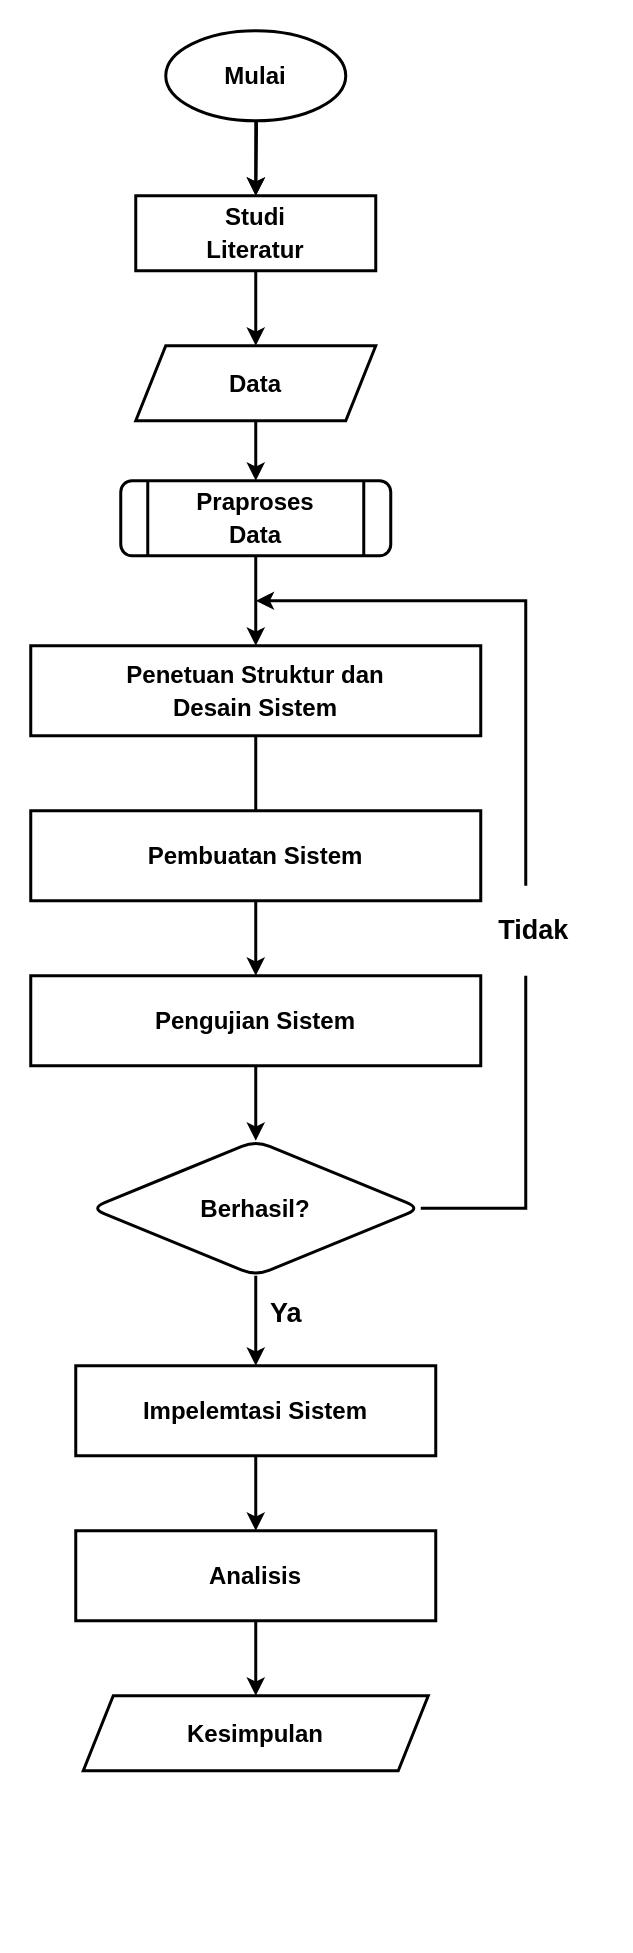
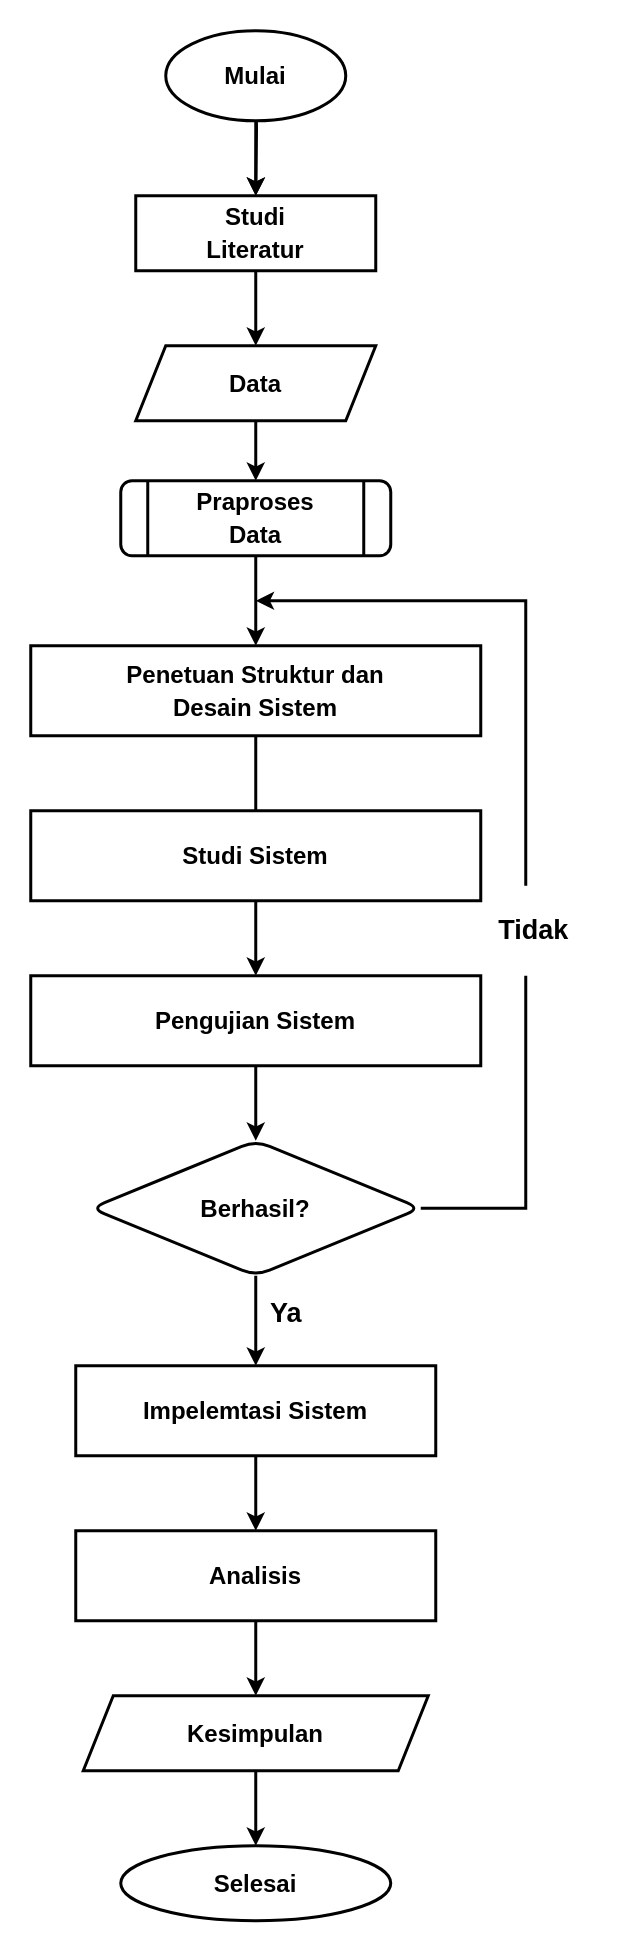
- <mxCell id="14" value="&lt;font style=&quot;font-size: 16px&quot;&gt;Pembuatan Sistem&lt;/font&gt;" style="whiteSpace=wrap;html=1;rounded=0;strokeWidth=2;fontStyle=1;fontFamily=Helvetica;spacing=40;fontSize=18;" parent="1" vertex="1"><mxGeometry x="20" y="540" width="300" height="60" as="geometry" /></mxCell>
+ <mxCell id="14" value="&lt;font style=&quot;font-size: 16px&quot;&gt;Studi Sistem&lt;/font&gt;" style="whiteSpace=wrap;html=1;rounded=0;strokeWidth=2;fontStyle=1;fontFamily=Helvetica;spacing=40;fontSize=18;" parent="1" vertex="1"><mxGeometry x="20" y="540" width="300" height="60" as="geometry" /></mxCell>
+ <mxCell id="28" value="" style="edgeStyle=orthogonalEdgeStyle;rounded=0;orthogonalLoop=1;jettySize=auto;html=1;strokeWidth=2;" edge="1" parent="1" source="29" target="24"><mxGeometry relative="1" as="geometry" /></mxCell>
+ <mxCell id="24" value="&lt;font style=&quot;font-size: 16px&quot;&gt;Selesai&lt;/font&gt;" style="ellipse;whiteSpace=wrap;html=1;rounded=1;strokeWidth=2;fontStyle=1;fontFamily=Helvetica;spacing=40;fontSize=18;" parent="1" vertex="1"><mxGeometry x="80" y="1230" width="180" height="50" as="geometry" /></mxCell>
